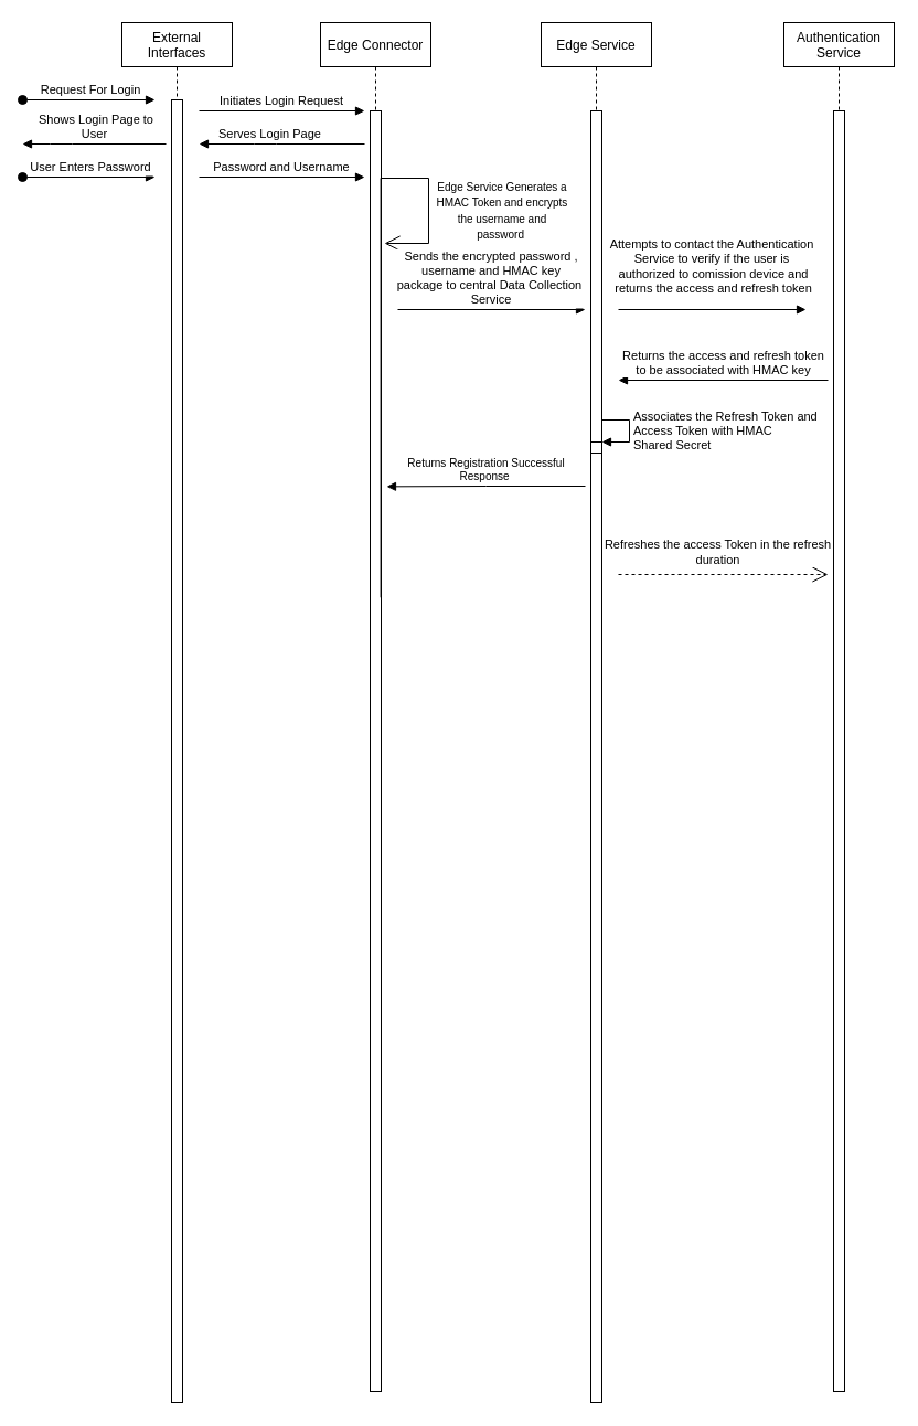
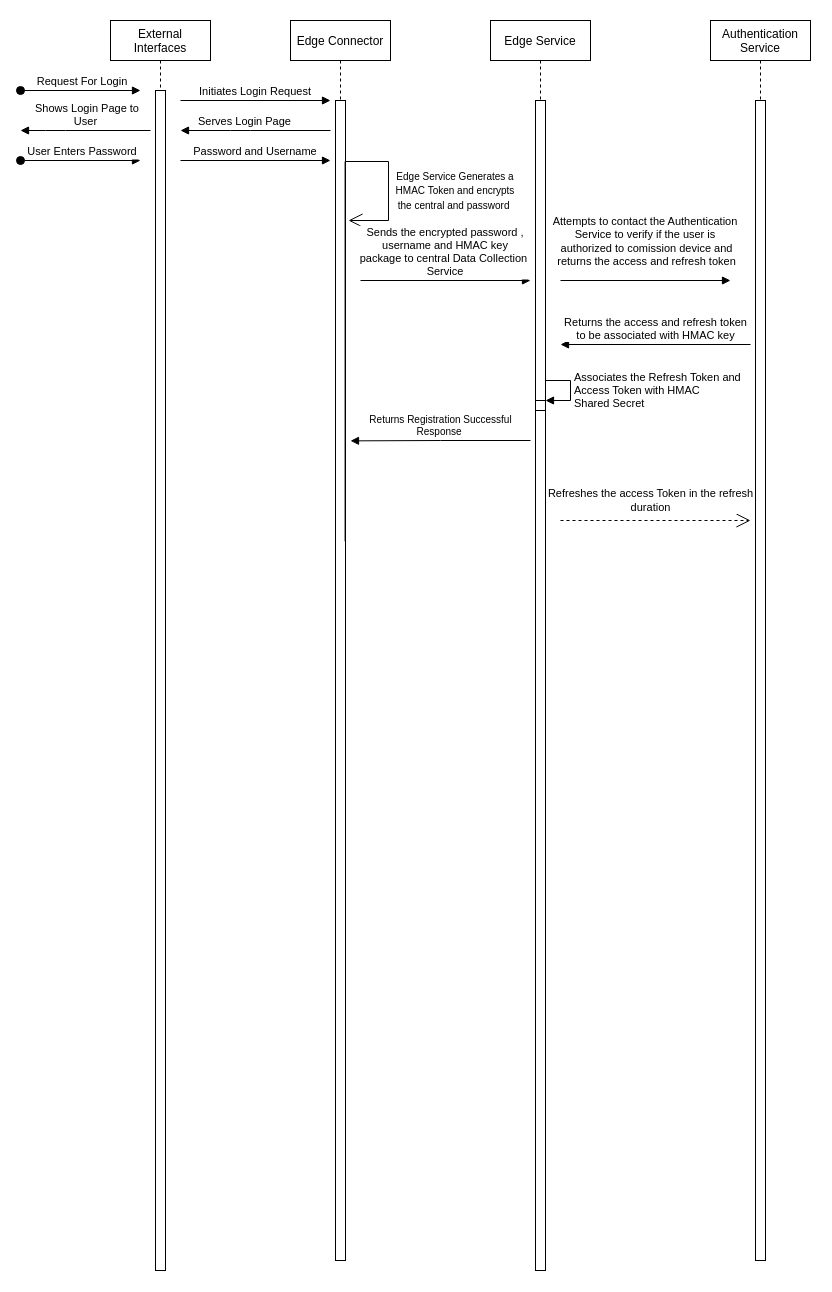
- <mxCell id="19" value="&lt;font style=&quot;font-size: 10px&quot;&gt;Edge Service Generates a HMAC Token and encrypts the username and password&amp;nbsp;&lt;/font&gt;" style="text;html=1;strokeColor=none;fillColor=none;align=center;verticalAlign=middle;whiteSpace=wrap;rounded=0;" parent="1" vertex="1"><mxGeometry x="390" y="150" width="130" height="80" as="geometry" /></mxCell>
+ <mxCell id="19" value="&lt;font style=&quot;font-size: 10px&quot;&gt;Edge Service Generates a HMAC Token and encrypts the central and password&amp;nbsp;&lt;/font&gt;" style="text;html=1;strokeColor=none;fillColor=none;align=center;verticalAlign=middle;whiteSpace=wrap;rounded=0;" parent="1" vertex="1"><mxGeometry x="390" y="150" width="130" height="80" as="geometry" /></mxCell>
